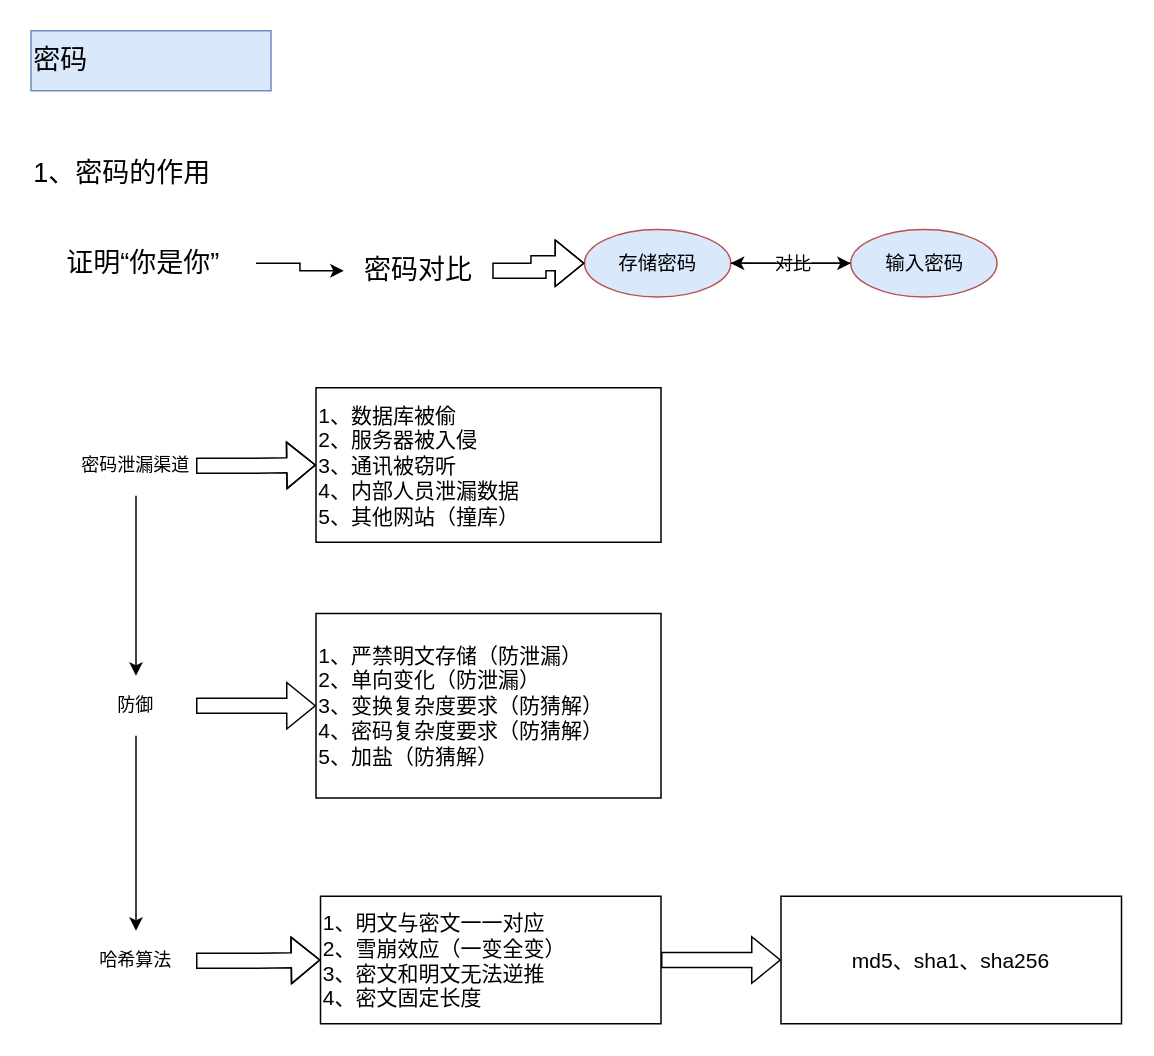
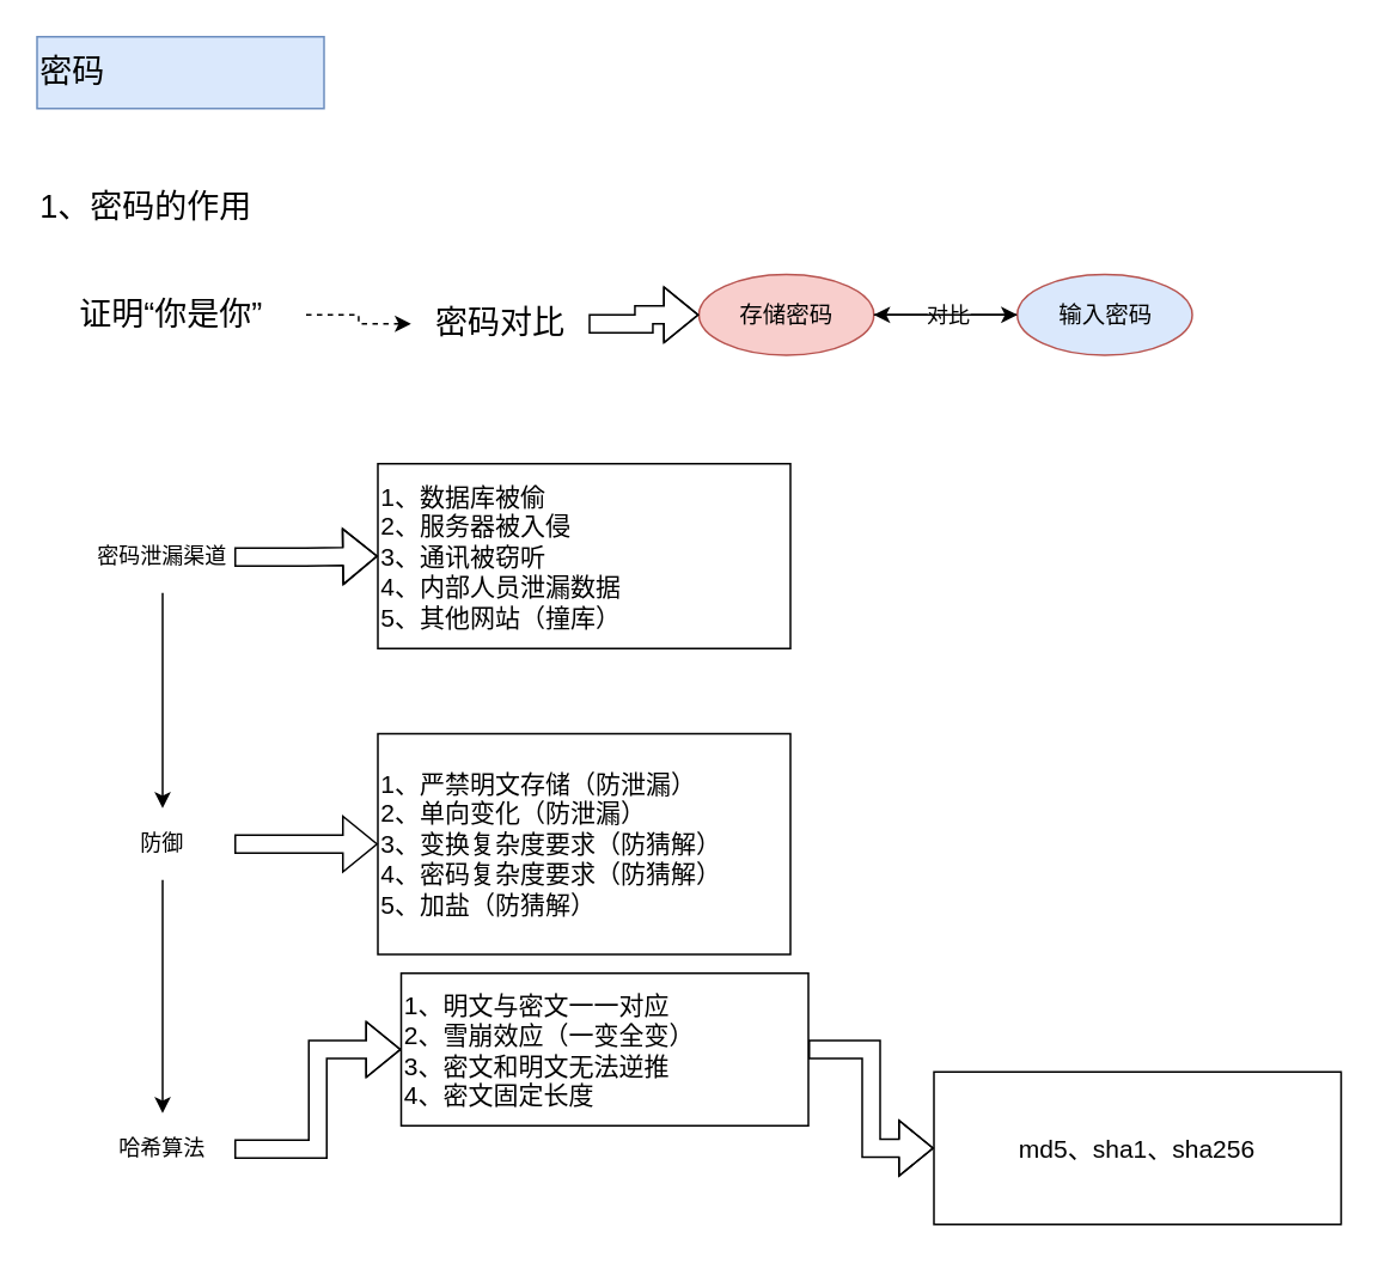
- <mxCell id="7" style="edgeStyle=orthogonalEdgeStyle;rounded=0;orthogonalLoop=1;jettySize=auto;html=1;entryX=0;entryY=0.5;entryDx=0;entryDy=0;" edge="1" parent="4" source="5" target="6"><mxGeometry relative="1" as="geometry" /></mxCell>
+ <mxCell id="7" style="edgeStyle=orthogonalEdgeStyle;rounded=0;orthogonalLoop=1;jettySize=auto;html=1;entryX=0;entryY=0.5;entryDx=0;entryDy=0;dashed=1;" edge="1" parent="4" source="5" target="6"><mxGeometry relative="1" as="geometry" /></mxCell>
- <mxCell id="8" value="存储密码" style="ellipse;whiteSpace=wrap;html=1;fontSize=13;align=center;fillColor=#dae8fc;strokeColor=#b85450;" vertex="1" parent="4"><mxGeometry x="369" width="97.5" height="45" as="geometry" /></mxCell>
+ <mxCell id="8" value="存储密码" style="ellipse;whiteSpace=wrap;html=1;fontSize=13;align=center;fillColor=#f8cecc;strokeColor=#b85450;" vertex="1" parent="4"><mxGeometry x="369" width="97.5" height="45" as="geometry" /></mxCell>
- <mxCell id="23" value="1、明文与密文一一对应&lt;br style=&quot;font-size: 14px&quot;&gt;2、雪崩效应（一变全变）&lt;br&gt;3、密文和明文无法逆推&lt;br&gt;4、密文固定长度&lt;br style=&quot;font-size: 14px&quot;&gt;" style="text;html=1;align=left;verticalAlign=middle;whiteSpace=wrap;rounded=0;strokeColor=#000000;fontSize=14;" vertex="1" parent="1"><mxGeometry x="213" y="597" width="227" height="85" as="geometry" /></mxCell>
+ <mxCell id="23" value="1、明文与密文一一对应&lt;br style=&quot;font-size: 14px&quot;&gt;2、雪崩效应（一变全变）&lt;br&gt;3、密文和明文无法逆推&lt;br&gt;4、密文固定长度&lt;br style=&quot;font-size: 14px&quot;&gt;" style="text;html=1;align=left;verticalAlign=middle;whiteSpace=wrap;rounded=0;strokeColor=#000000;fontSize=14;" vertex="1" parent="1"><mxGeometry x="223" y="542" width="227" height="85" as="geometry" /></mxCell>
